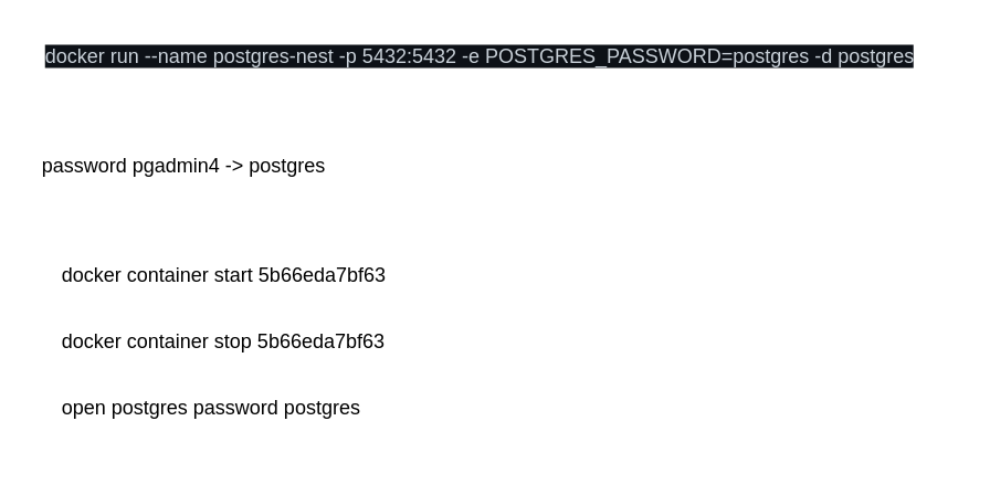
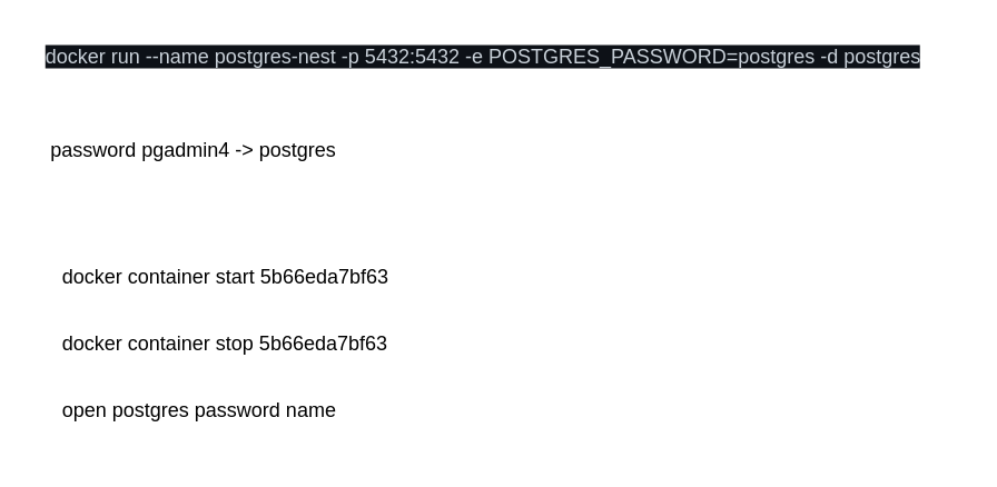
- <mxCell id="3" value="password pgadmin4 -&amp;gt; postgres" style="text;html=1;align=center;verticalAlign=middle;resizable=0;points=[];autosize=1;strokeColor=none;" parent="1" vertex="1"><mxGeometry x="15" y="90" width="190" height="20" as="geometry" /></mxCell>
+ <mxCell id="3" value="password pgadmin4 -&amp;gt; postgres" style="text;html=1;align=center;verticalAlign=middle;resizable=0;points=[];autosize=1;strokeColor=none;" parent="1" vertex="1"><mxGeometry x="20" y="80" width="190" height="20" as="geometry" /></mxCell>
- <mxCell id="6" value="&lt;p class=&quot;p1&quot;&gt;open postgres password postgres&lt;/p&gt;" style="text;whiteSpace=wrap;html=1;" parent="1" vertex="1"><mxGeometry x="35" y="220" width="220" height="50" as="geometry" /></mxCell>
+ <mxCell id="6" value="&lt;p class=&quot;p1&quot;&gt;open postgres password name&lt;/p&gt;" style="text;whiteSpace=wrap;html=1;" parent="1" vertex="1"><mxGeometry x="35" y="220" width="220" height="50" as="geometry" /></mxCell>
